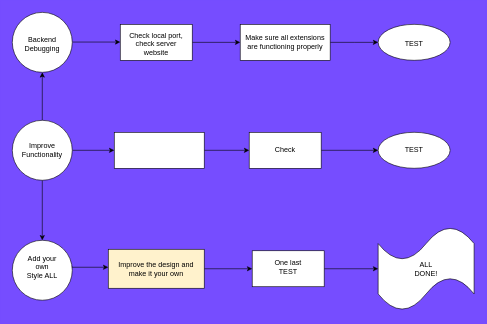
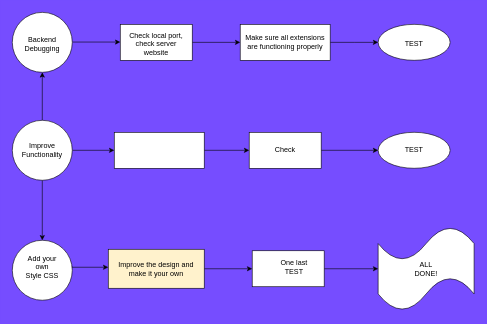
- <mxCell id="18" value="Add your own &lt;br&gt;Style ALL" style="text;html=1;strokeColor=none;fillColor=none;align=center;verticalAlign=middle;whiteSpace=wrap;rounded=0;" vertex="1" parent="1"><mxGeometry x="40" y="430" width="60" height="30" as="geometry" /></mxCell>
+ <mxCell id="18" value="Add your own &lt;br&gt;Style CSS" style="text;html=1;strokeColor=none;fillColor=none;align=center;verticalAlign=middle;whiteSpace=wrap;rounded=0;" vertex="1" parent="1"><mxGeometry x="40" y="430" width="60" height="30" as="geometry" /></mxCell>
- <mxCell id="34" value="One last TEST" style="text;html=1;strokeColor=none;fillColor=none;align=center;verticalAlign=middle;whiteSpace=wrap;rounded=0;labelBackgroundColor=#FFFFFF;fontColor=#000000;" vertex="1" parent="1"><mxGeometry x="450" y="430" width="60" height="30" as="geometry" /></mxCell>
+ <mxCell id="34" value="One last TEST" style="text;html=1;strokeColor=none;fillColor=none;align=center;verticalAlign=middle;whiteSpace=wrap;rounded=0;labelBackgroundColor=#FFFFFF;fontColor=#000000;" vertex="1" parent="1"><mxGeometry x="460" y="430" width="60" height="30" as="geometry" /></mxCell>
